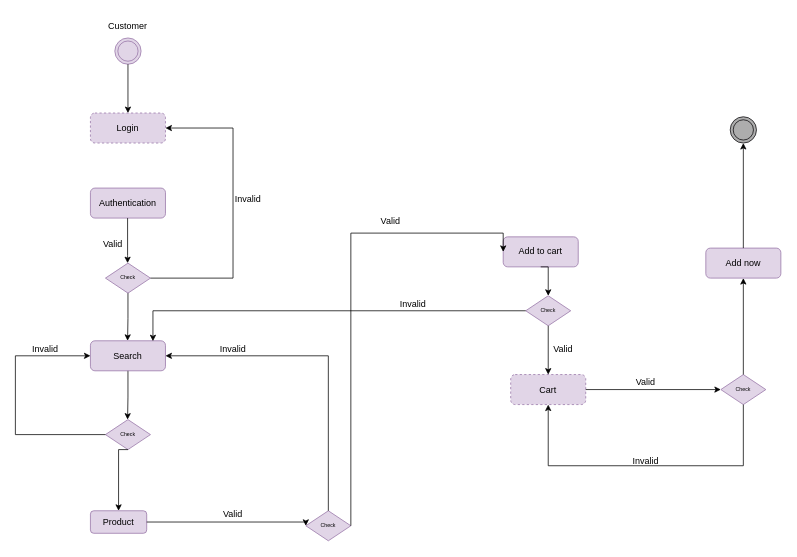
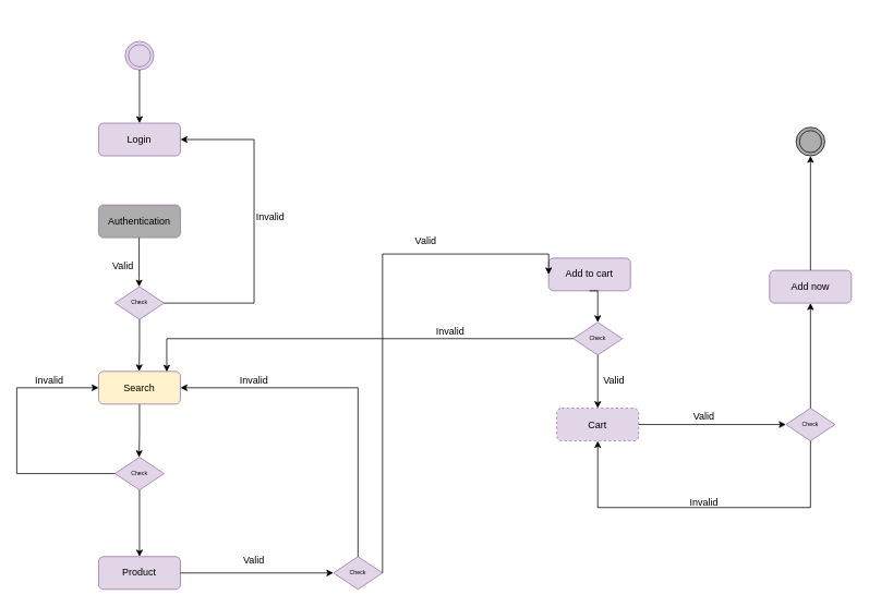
- <mxCell id="31" value="Customer" style="text;html=1;strokeColor=none;fillColor=none;align=center;verticalAlign=middle;whiteSpace=wrap;rounded=0;" vertex="1" parent="1"><mxGeometry x="140" y="20" width="60" height="30" as="geometry" /></mxCell>
- <mxCell id="2" value="&lt;font style=&quot;font-size: 12px&quot;&gt;Login&lt;/font&gt;" style="rounded=1;whiteSpace=wrap;html=1;fontSize=7;fillColor=#e1d5e7;strokeColor=#9673a6;dashed=1;" parent="1" vertex="1"><mxGeometry x="120" y="150" width="100" height="40" as="geometry" /></mxCell>
+ <mxCell id="2" value="&lt;font style=&quot;font-size: 12px&quot;&gt;Login&lt;/font&gt;" style="rounded=1;whiteSpace=wrap;html=1;fontSize=7;fillColor=#e1d5e7;strokeColor=#9673a6;" parent="1" vertex="1"><mxGeometry x="120" y="150" width="100" height="40" as="geometry" /></mxCell>
- <mxCell id="4" value="&lt;font style=&quot;font-size: 12px&quot;&gt;Authentication&lt;/font&gt;" style="rounded=1;whiteSpace=wrap;html=1;fontSize=7;fillColor=#e1d5e7;strokeColor=#9673a6;" vertex="1" parent="1"><mxGeometry x="120" y="250" width="100" height="40" as="geometry" /></mxCell>
+ <mxCell id="4" value="&lt;font style=&quot;font-size: 12px&quot;&gt;Authentication&lt;/font&gt;" style="rounded=1;whiteSpace=wrap;html=1;fontSize=7;fillColor=#adadad;strokeColor=#9673a6;" vertex="1" parent="1"><mxGeometry x="120" y="250" width="100" height="40" as="geometry" /></mxCell>
- <mxCell id="16" value="&lt;font style=&quot;font-size: 12px&quot;&gt;Search&lt;/font&gt;" style="rounded=1;whiteSpace=wrap;html=1;fontSize=7;fillColor=#e1d5e7;strokeColor=#9673a6;" vertex="1" parent="1"><mxGeometry x="120" y="453.5" width="100" height="40" as="geometry" /></mxCell>
+ <mxCell id="16" value="&lt;font style=&quot;font-size: 12px&quot;&gt;Search&lt;/font&gt;" style="rounded=1;whiteSpace=wrap;html=1;fontSize=7;fillColor=#fff2cc;strokeColor=#9673a6;" vertex="1" parent="1"><mxGeometry x="120" y="453.5" width="100" height="40" as="geometry" /></mxCell>
- <mxCell id="5" value="&lt;font style=&quot;font-size: 12px&quot;&gt;Product&lt;/font&gt;" style="rounded=1;whiteSpace=wrap;html=1;fontSize=7;fillColor=#e1d5e7;strokeColor=#9673a6;" vertex="1" parent="1"><mxGeometry x="120" y="680" width="75" height="30" as="geometry" /></mxCell>
+ <mxCell id="5" value="&lt;font style=&quot;font-size: 12px&quot;&gt;Product&lt;/font&gt;" style="rounded=1;whiteSpace=wrap;html=1;fontSize=7;fillColor=#e1d5e7;strokeColor=#9673a6;" vertex="1" parent="1"><mxGeometry x="120" y="680" width="100" height="40" as="geometry" /></mxCell>
